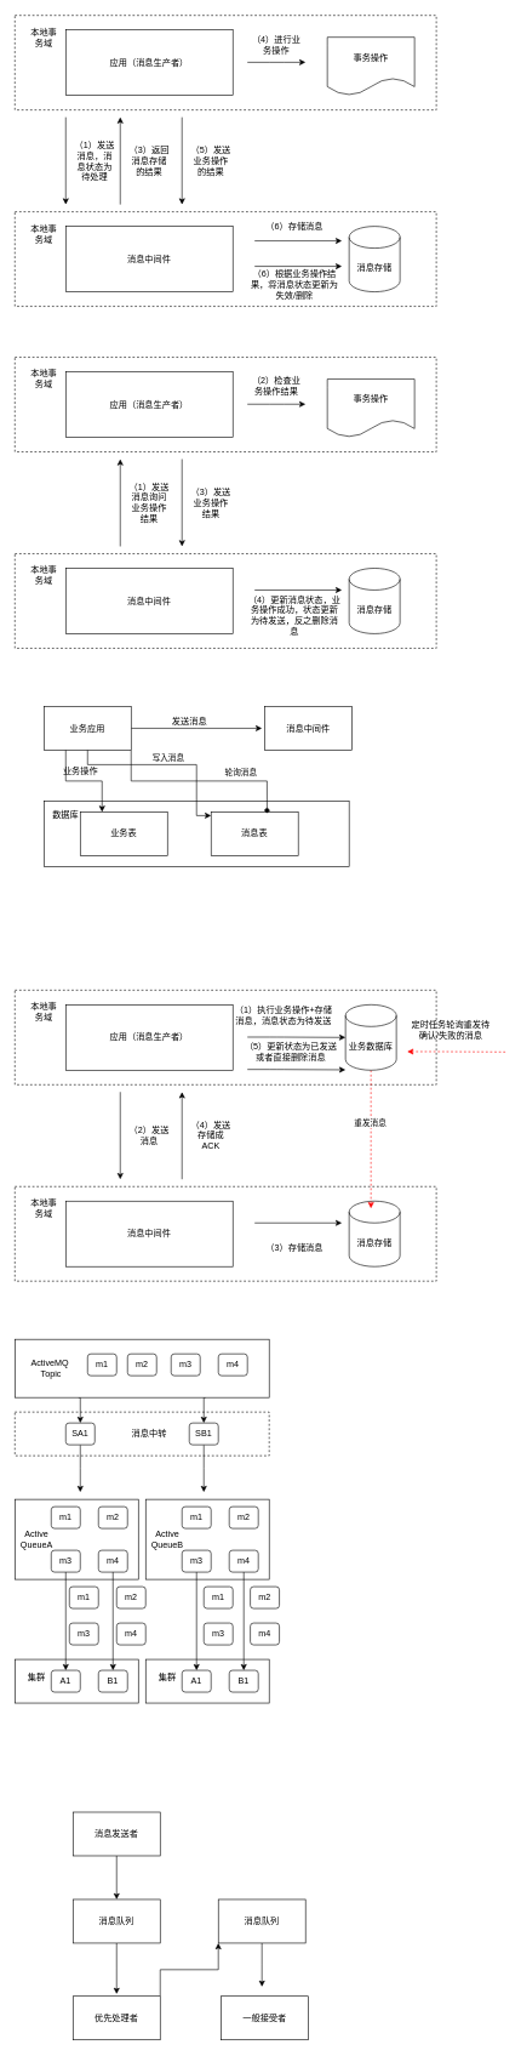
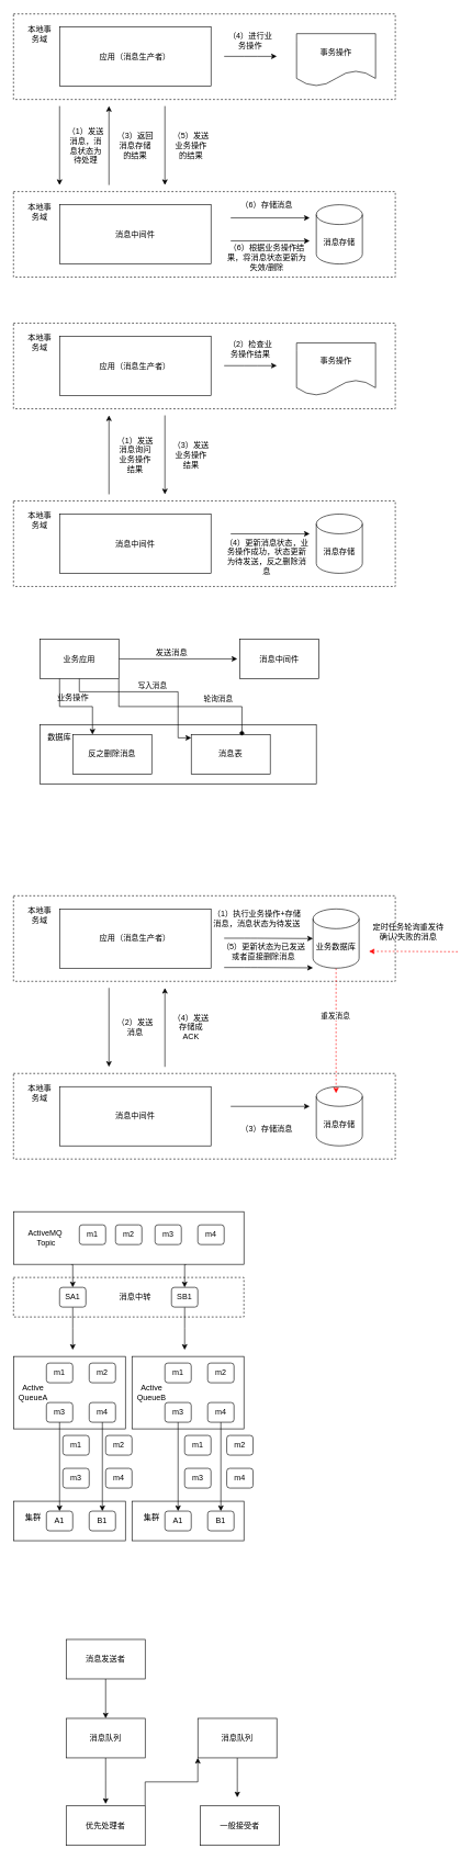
- <mxCell id="50" value="业务表" style="rounded=0;whiteSpace=wrap;html=1;" parent="1" vertex="1"><mxGeometry x="110" y="1115" width="120" height="60" as="geometry" /></mxCell>
+ <mxCell id="50" value="反之删除消息" style="rounded=0;whiteSpace=wrap;html=1;" parent="1" vertex="1"><mxGeometry x="110" y="1115" width="120" height="60" as="geometry" /></mxCell>
